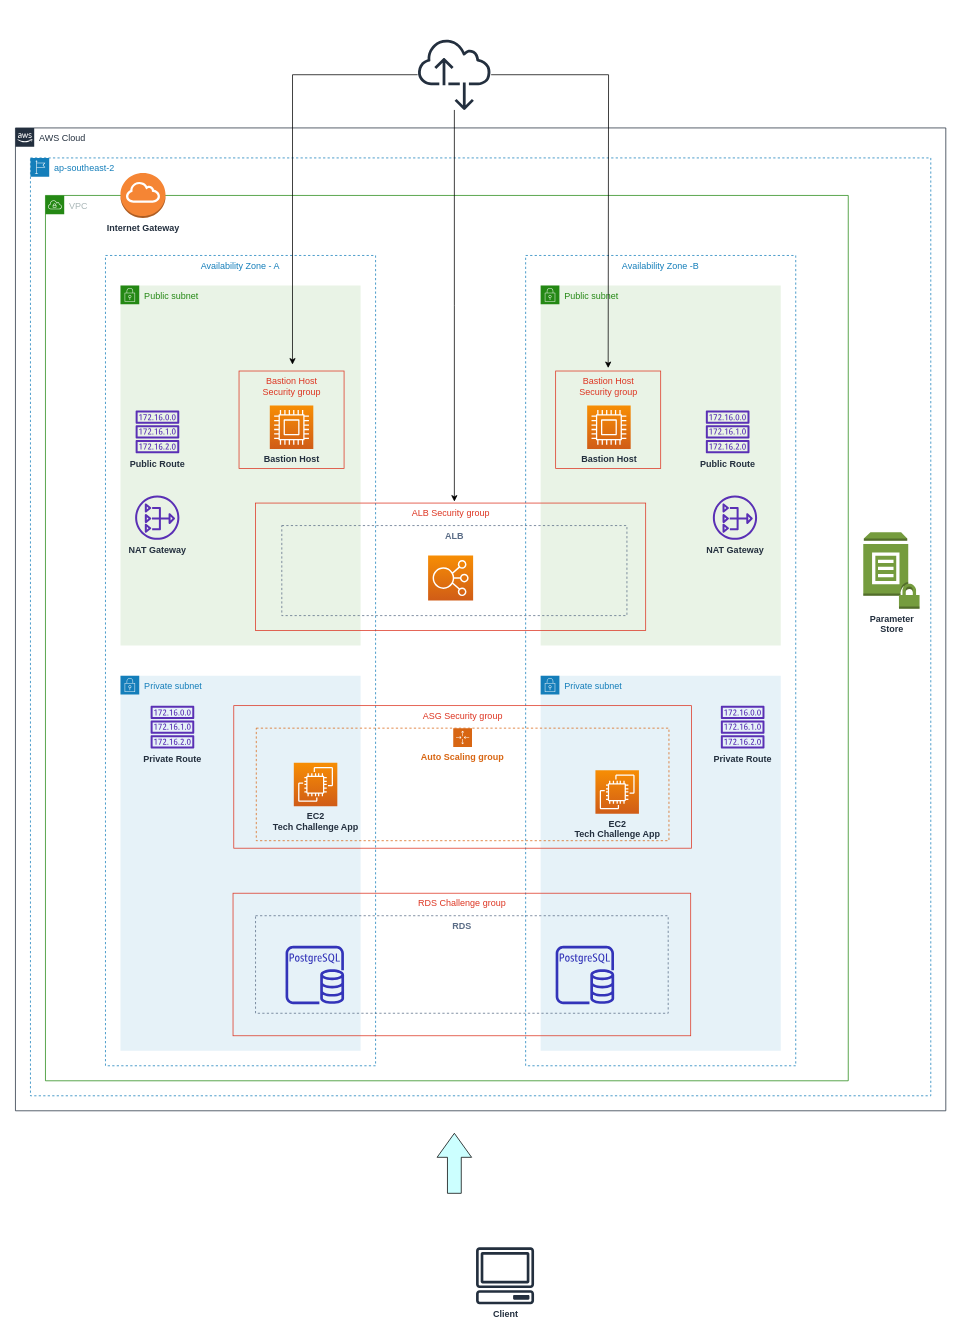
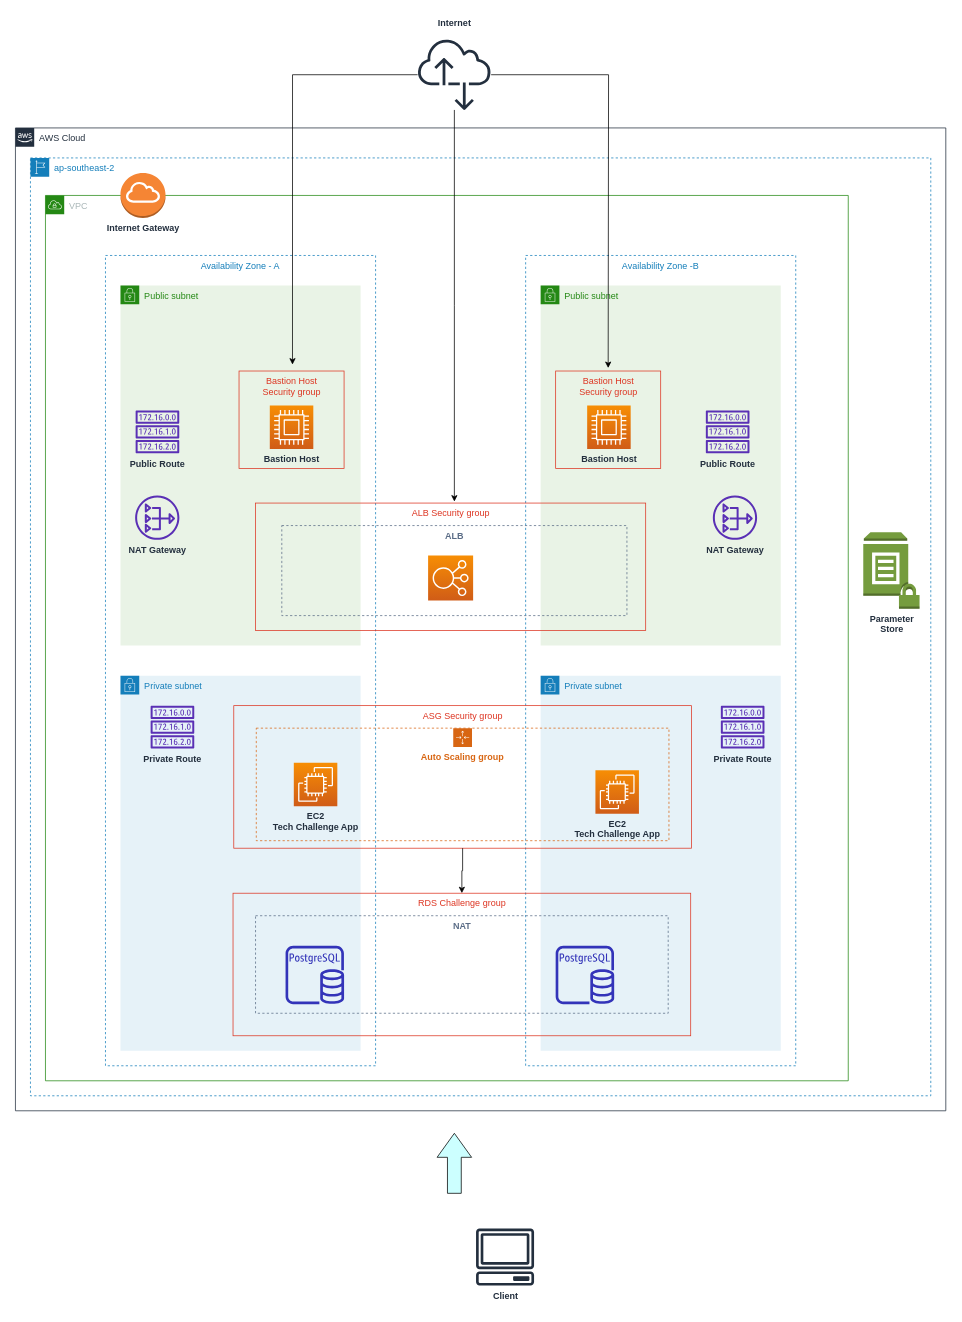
+ <mxCell id="39" value="&lt;b&gt;Internet&lt;/b&gt;" style="text;html=1;align=center;verticalAlign=middle;resizable=0;points=[];autosize=1;strokeColor=none;fontColor=#232F3E;" vertex="1" parent="1"><mxGeometry x="575" y="20" width="60" height="20" as="geometry" /></mxCell>
+ <mxCell id="37" value="" style="edgeStyle=orthogonalEdgeStyle;rounded=0;orthogonalLoop=1;jettySize=auto;html=1;fontColor=#232F3E;" edge="1" parent="1" source="35" target="38"><mxGeometry relative="1" as="geometry" /></mxCell>
- <mxCell id="36" value="&lt;b&gt;RDS&lt;/b&gt;" style="fillColor=none;strokeColor=#5A6C86;dashed=1;verticalAlign=top;fontStyle=0;fontColor=#5A6C86;pointerEvents=1;html=1;" parent="1" vertex="1"><mxGeometry x="340" y="1220" width="550" height="130" as="geometry" /></mxCell>
+ <mxCell id="36" value="&lt;b&gt;NAT&lt;/b&gt;" style="fillColor=none;strokeColor=#5A6C86;dashed=1;verticalAlign=top;fontStyle=0;fontColor=#5A6C86;pointerEvents=1;html=1;" parent="1" vertex="1"><mxGeometry x="340" y="1220" width="550" height="130" as="geometry" /></mxCell>
- <mxCell id="42" value="&lt;b&gt;Client&lt;/b&gt;" style="outlineConnect=0;fontColor=#232F3E;gradientColor=none;fillColor=#232F3E;strokeColor=none;dashed=0;verticalLabelPosition=bottom;verticalAlign=top;align=center;html=1;fontSize=12;fontStyle=0;aspect=fixed;pointerEvents=1;shape=mxgraph.aws4.client;" vertex="1" parent="1"><mxGeometry x="633.56" y="1662" width="78" height="76" as="geometry" /></mxCell>
+ <mxCell id="42" value="&lt;b&gt;Client&lt;/b&gt;" style="outlineConnect=0;fontColor=#232F3E;gradientColor=none;fillColor=#232F3E;strokeColor=none;dashed=0;verticalLabelPosition=bottom;verticalAlign=top;align=center;html=1;fontSize=12;fontStyle=0;aspect=fixed;pointerEvents=1;shape=mxgraph.aws4.client;" vertex="1" parent="1"><mxGeometry x="633.56" y="1637" width="78" height="76" as="geometry" /></mxCell>
